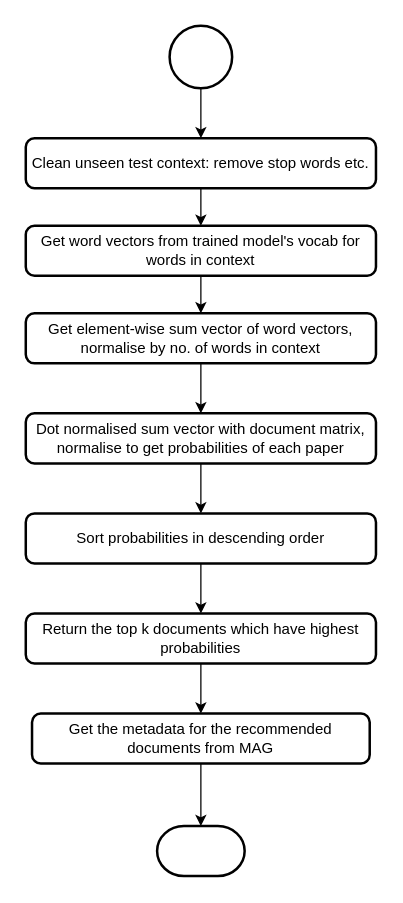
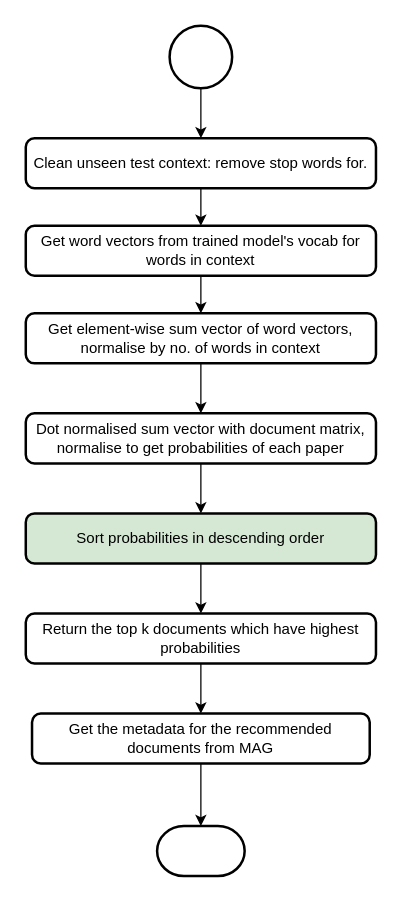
- <mxCell id="9" value="Clean unseen test context: remove stop words etc.&lt;br&gt;" style="rounded=1;whiteSpace=wrap;html=1;absoluteArcSize=1;arcSize=14;strokeWidth=2;" vertex="1" parent="1"><mxGeometry x="20" y="110" width="280" height="40" as="geometry" /></mxCell>
+ <mxCell id="9" value="Clean unseen test context: remove stop words for.&lt;br&gt;" style="rounded=1;whiteSpace=wrap;html=1;absoluteArcSize=1;arcSize=14;strokeWidth=2;" vertex="1" parent="1"><mxGeometry x="20" y="110" width="280" height="40" as="geometry" /></mxCell>
- <mxCell id="5" value="Sort probabilities in descending order" style="rounded=1;whiteSpace=wrap;html=1;absoluteArcSize=1;arcSize=14;strokeWidth=2;" vertex="1" parent="1"><mxGeometry x="20" y="410" width="280" height="40" as="geometry" /></mxCell>
+ <mxCell id="5" value="Sort probabilities in descending order" style="rounded=1;whiteSpace=wrap;html=1;absoluteArcSize=1;arcSize=14;strokeWidth=2;fillColor=#d5e8d4;" vertex="1" parent="1"><mxGeometry x="20" y="410" width="280" height="40" as="geometry" /></mxCell>
